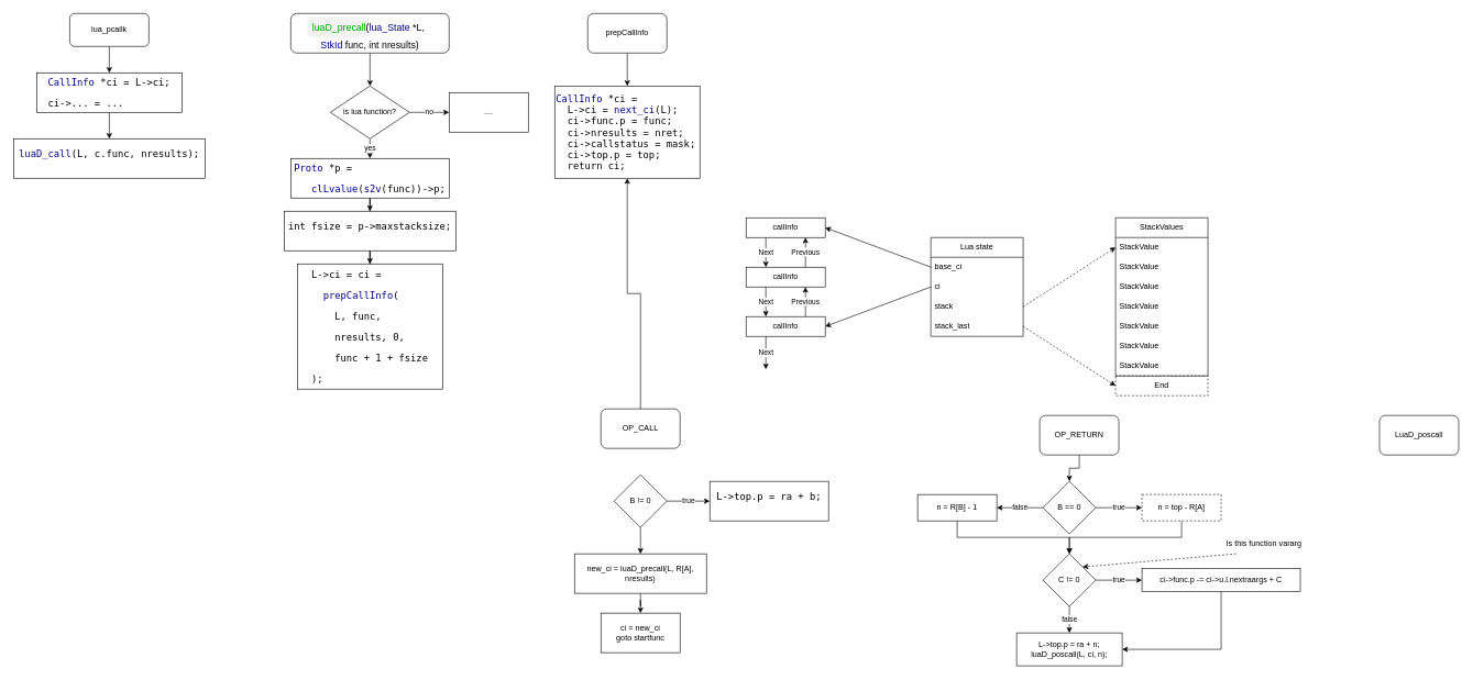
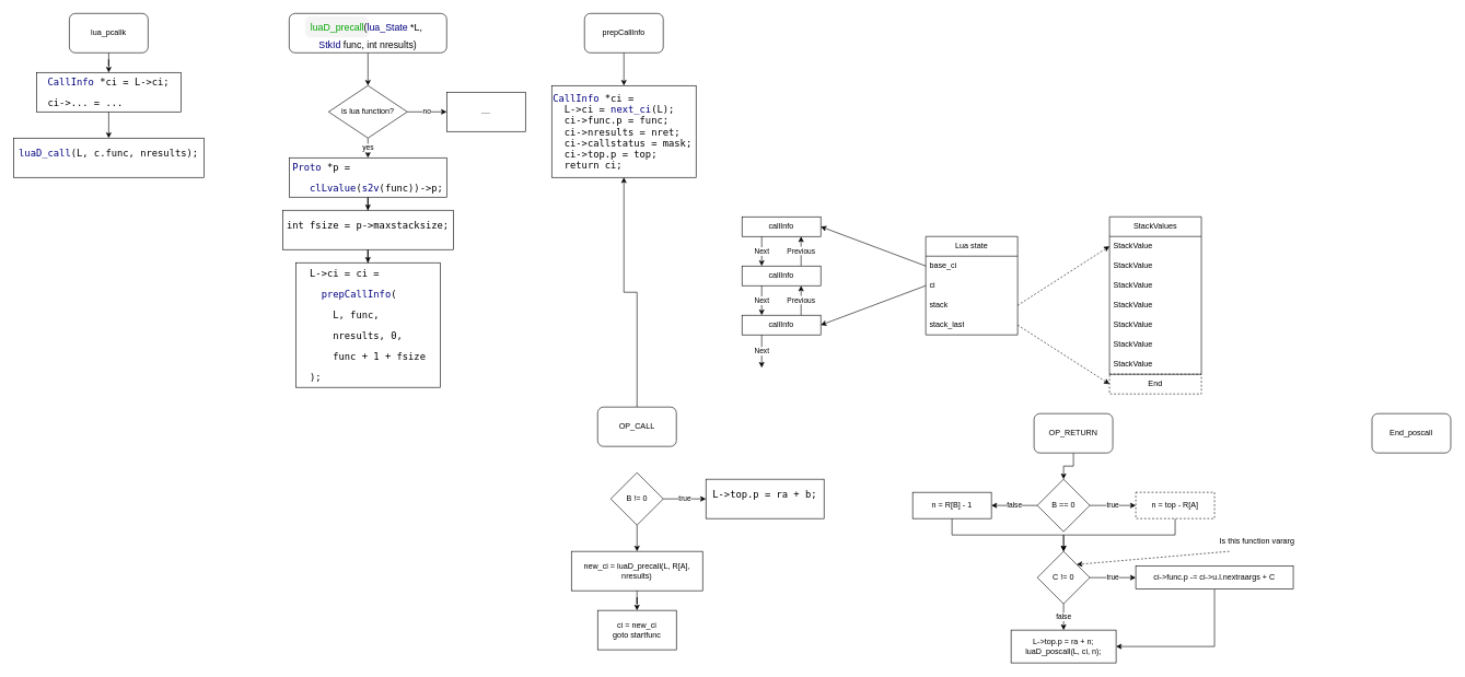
- <mxCell id="3" value="lua_pcallk" style="rounded=1;whiteSpace=wrap;html=1;" parent="1" vertex="1"><mxGeometry x="105" y="20" width="120" height="50" as="geometry" /></mxCell>
+ <mxCell id="3" value="lua_pcallk" style="rounded=1;whiteSpace=wrap;html=1;" parent="1" vertex="1"><mxGeometry x="105" y="20" width="120" height="60" as="geometry" /></mxCell>
- <mxCell id="73" value="LuaD_poscall" style="rounded=1;whiteSpace=wrap;html=1;" vertex="1" parent="1"><mxGeometry x="2090" y="630" width="120" height="60" as="geometry" /></mxCell>
+ <mxCell id="73" value="End_poscall" style="rounded=1;whiteSpace=wrap;html=1;" vertex="1" parent="1"><mxGeometry x="2090" y="630" width="120" height="60" as="geometry" /></mxCell>
